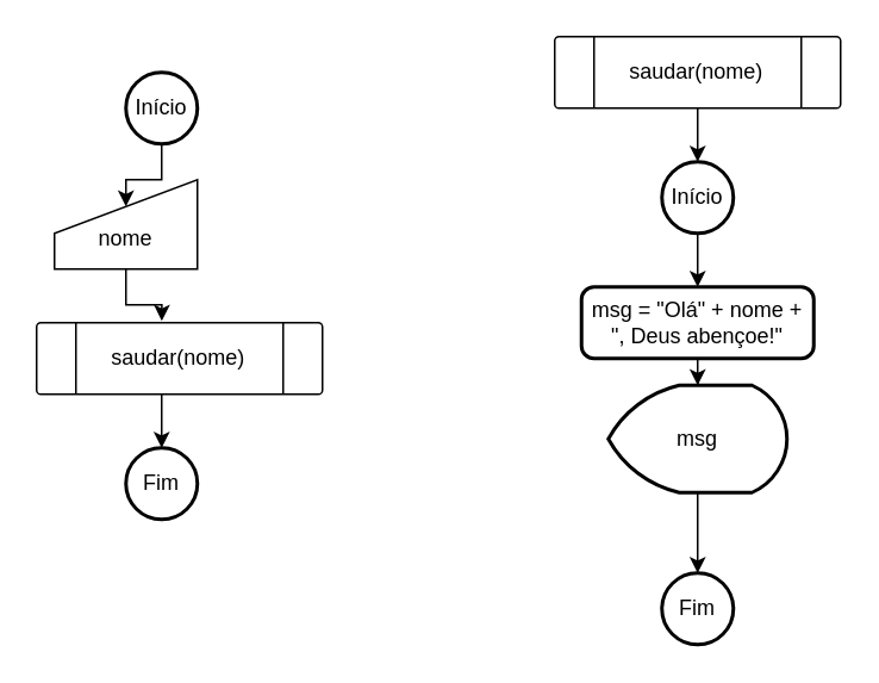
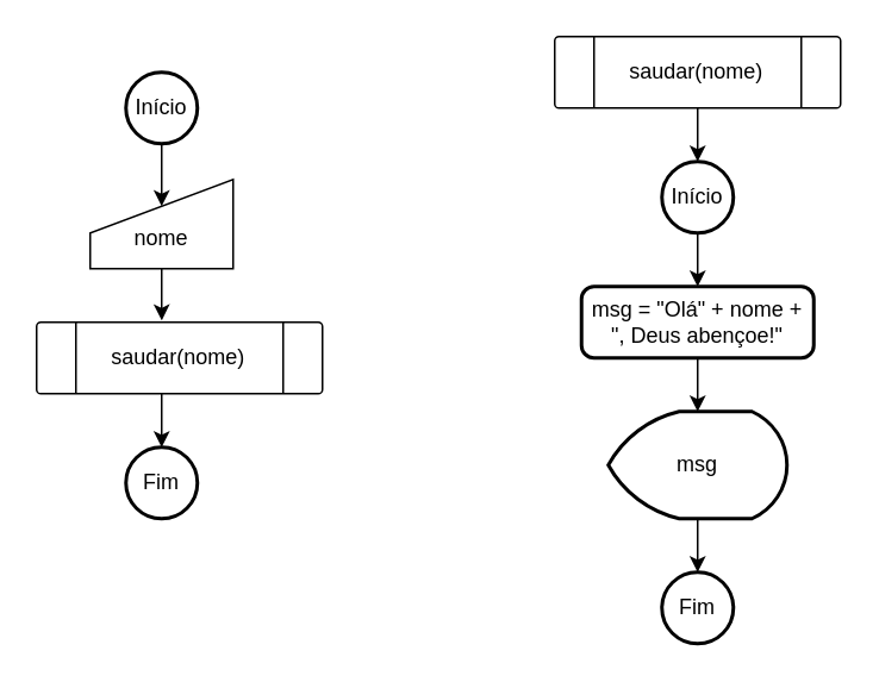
- <mxCell id="14" value="&lt;br&gt;nome" style="shape=manualInput;whiteSpace=wrap;html=1;" vertex="1" parent="1"><mxGeometry x="30" y="100" width="80" height="50" as="geometry" /></mxCell>
+ <mxCell id="14" value="&lt;br&gt;nome" style="shape=manualInput;whiteSpace=wrap;html=1;" vertex="1" parent="1"><mxGeometry x="50" y="100" width="80" height="50" as="geometry" /></mxCell>
- <mxCell id="10" value="msg" style="strokeWidth=2;html=1;shape=mxgraph.flowchart.display;whiteSpace=wrap;" vertex="1" parent="1"><mxGeometry x="340" y="215" width="100" height="60" as="geometry" /></mxCell>
+ <mxCell id="10" value="msg" style="strokeWidth=2;html=1;shape=mxgraph.flowchart.display;whiteSpace=wrap;" vertex="1" parent="1"><mxGeometry x="340" y="230" width="100" height="60" as="geometry" /></mxCell>
